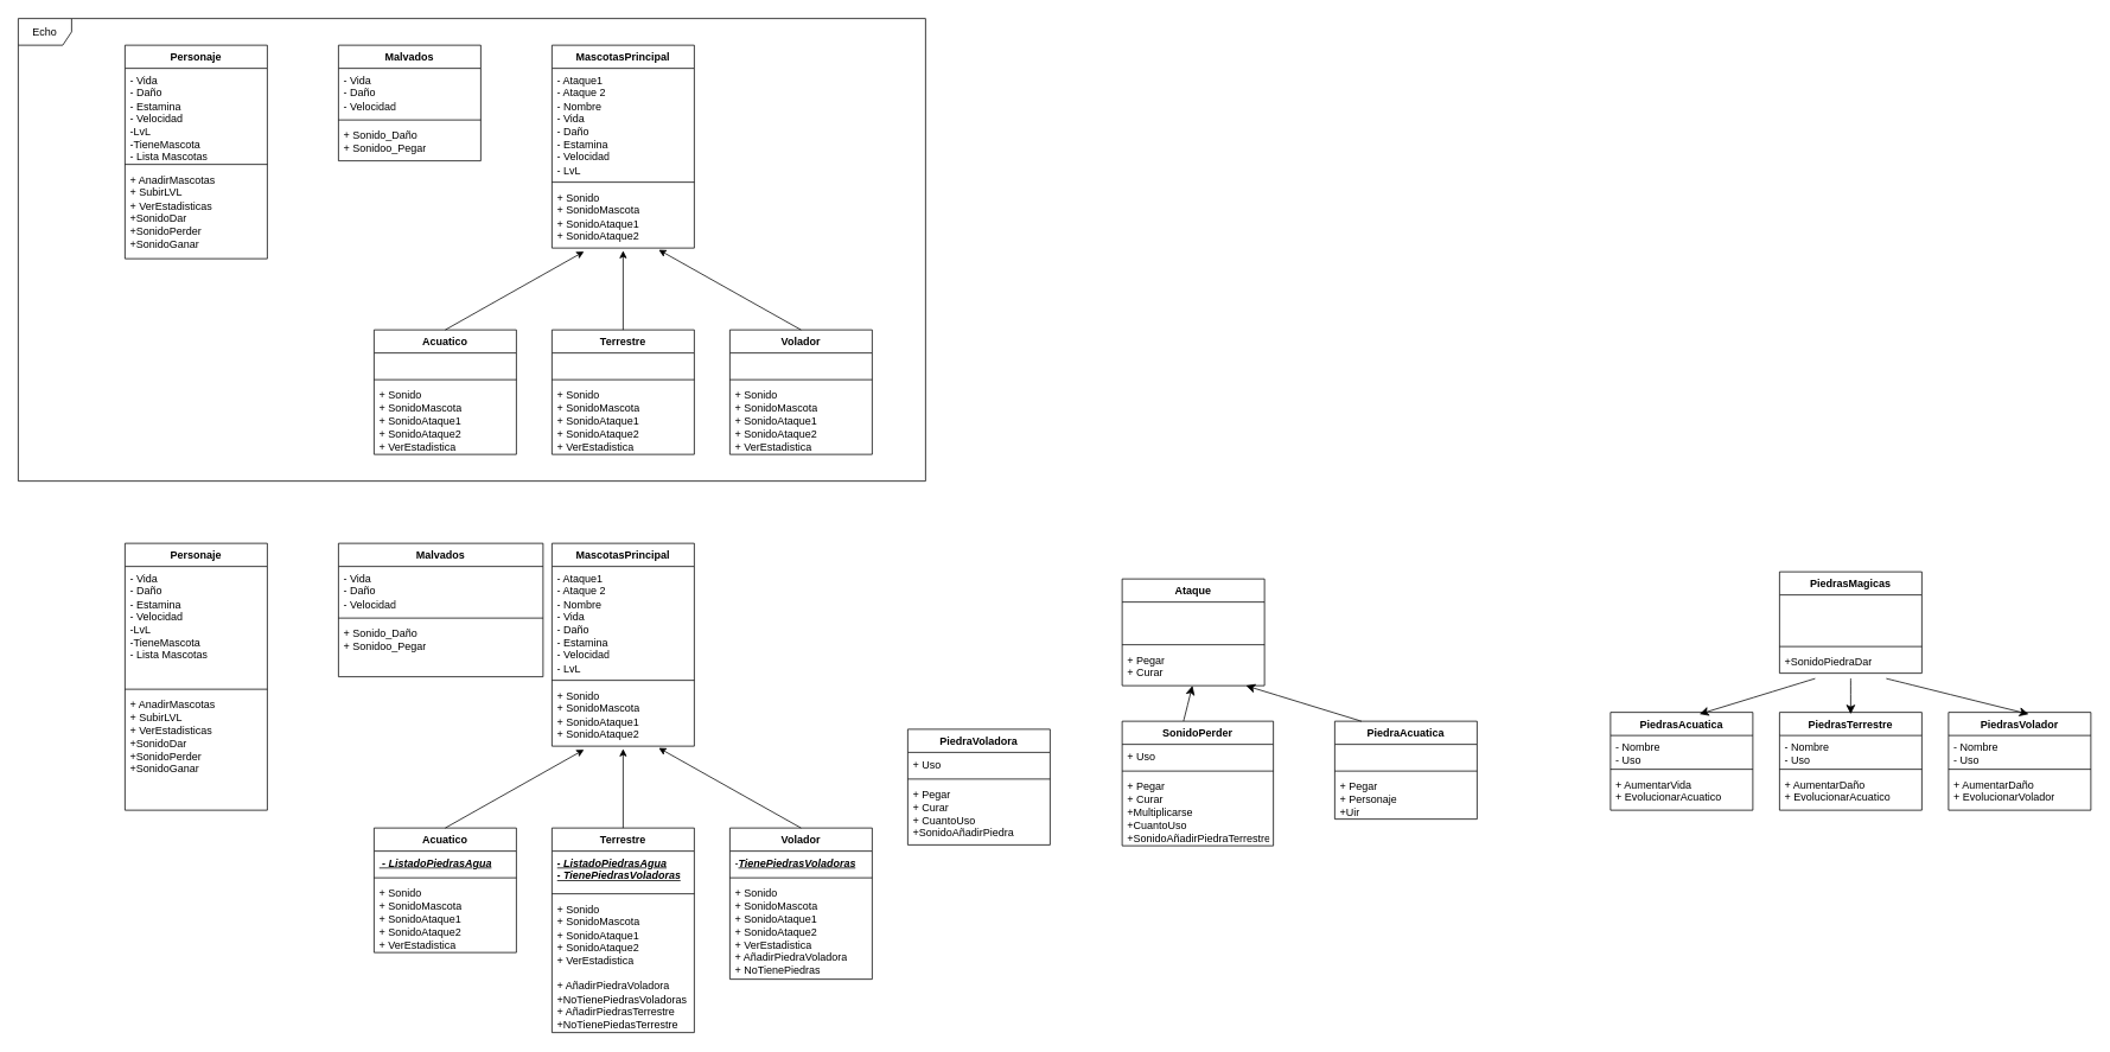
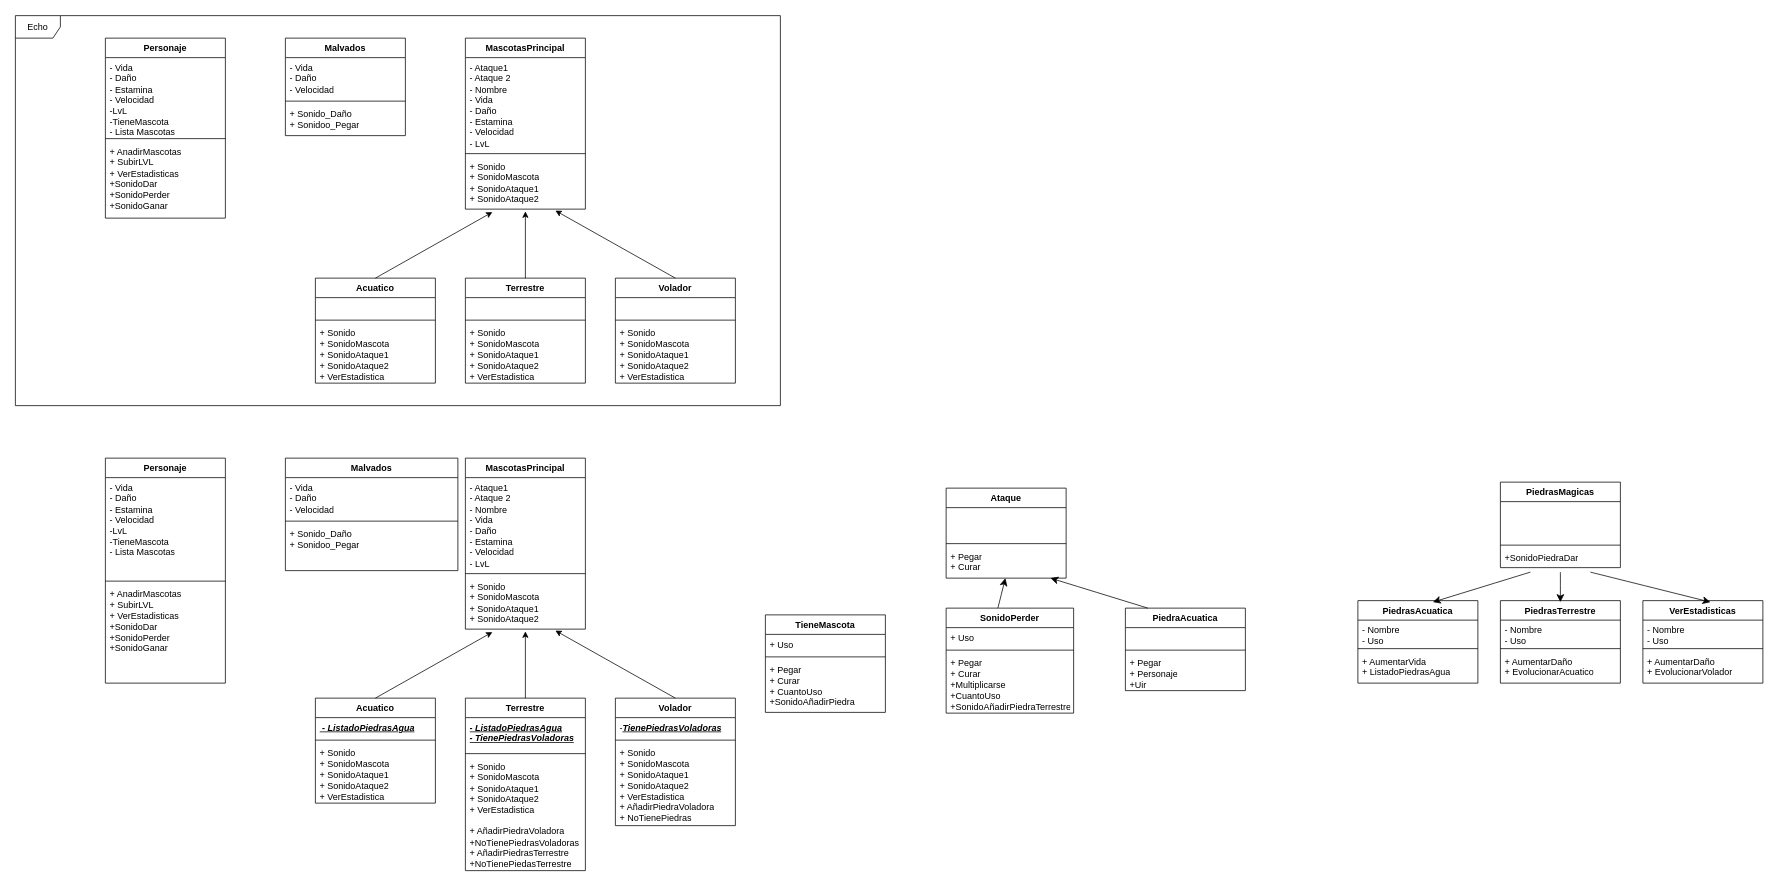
- <mxCell id="69" value="PiedrasVolador" style="swimlane;fontStyle=1;align=center;verticalAlign=top;childLayout=stackLayout;horizontal=1;startSize=26;horizontalStack=0;resizeParent=1;resizeParentMax=0;resizeLast=0;collapsible=1;marginBottom=0;whiteSpace=wrap;html=1;" parent="1" vertex="1"><mxGeometry x="2190" y="800" width="160" height="110" as="geometry" /></mxCell>
+ <mxCell id="69" value="VerEstadisticas" style="swimlane;fontStyle=1;align=center;verticalAlign=top;childLayout=stackLayout;horizontal=1;startSize=26;horizontalStack=0;resizeParent=1;resizeParentMax=0;resizeLast=0;collapsible=1;marginBottom=0;whiteSpace=wrap;html=1;" parent="1" vertex="1"><mxGeometry x="2190" y="800" width="160" height="110" as="geometry" /></mxCell>
- <mxCell id="81" value="PiedraVoladora" style="swimlane;fontStyle=1;align=center;verticalAlign=top;childLayout=stackLayout;horizontal=1;startSize=26;horizontalStack=0;resizeParent=1;resizeParentMax=0;resizeLast=0;collapsible=1;marginBottom=0;whiteSpace=wrap;html=1;" parent="1" vertex="1"><mxGeometry x="1020" y="819" width="160" height="130" as="geometry" /></mxCell>
+ <mxCell id="81" value="TieneMascota" style="swimlane;fontStyle=1;align=center;verticalAlign=top;childLayout=stackLayout;horizontal=1;startSize=26;horizontalStack=0;resizeParent=1;resizeParentMax=0;resizeLast=0;collapsible=1;marginBottom=0;whiteSpace=wrap;html=1;" parent="1" vertex="1"><mxGeometry x="1020" y="819" width="160" height="130" as="geometry" /></mxCell>
- <mxCell id="64" value="+ AumentarVida&lt;div&gt;+ EvolucionarAcuatico&lt;/div&gt;" style="text;strokeColor=none;fillColor=none;align=left;verticalAlign=top;spacingLeft=4;spacingRight=4;overflow=hidden;rotatable=0;points=[[0,0.5],[1,0.5]];portConstraint=eastwest;whiteSpace=wrap;html=1;" parent="61" vertex="1"><mxGeometry y="68" width="160" height="42" as="geometry" /></mxCell>
+ <mxCell id="64" value="+ AumentarVida&lt;div&gt;+ ListadoPiedrasAgua&lt;/div&gt;" style="text;strokeColor=none;fillColor=none;align=left;verticalAlign=top;spacingLeft=4;spacingRight=4;overflow=hidden;rotatable=0;points=[[0,0.5],[1,0.5]];portConstraint=eastwest;whiteSpace=wrap;html=1;" parent="61" vertex="1"><mxGeometry y="68" width="160" height="42" as="geometry" /></mxCell>
